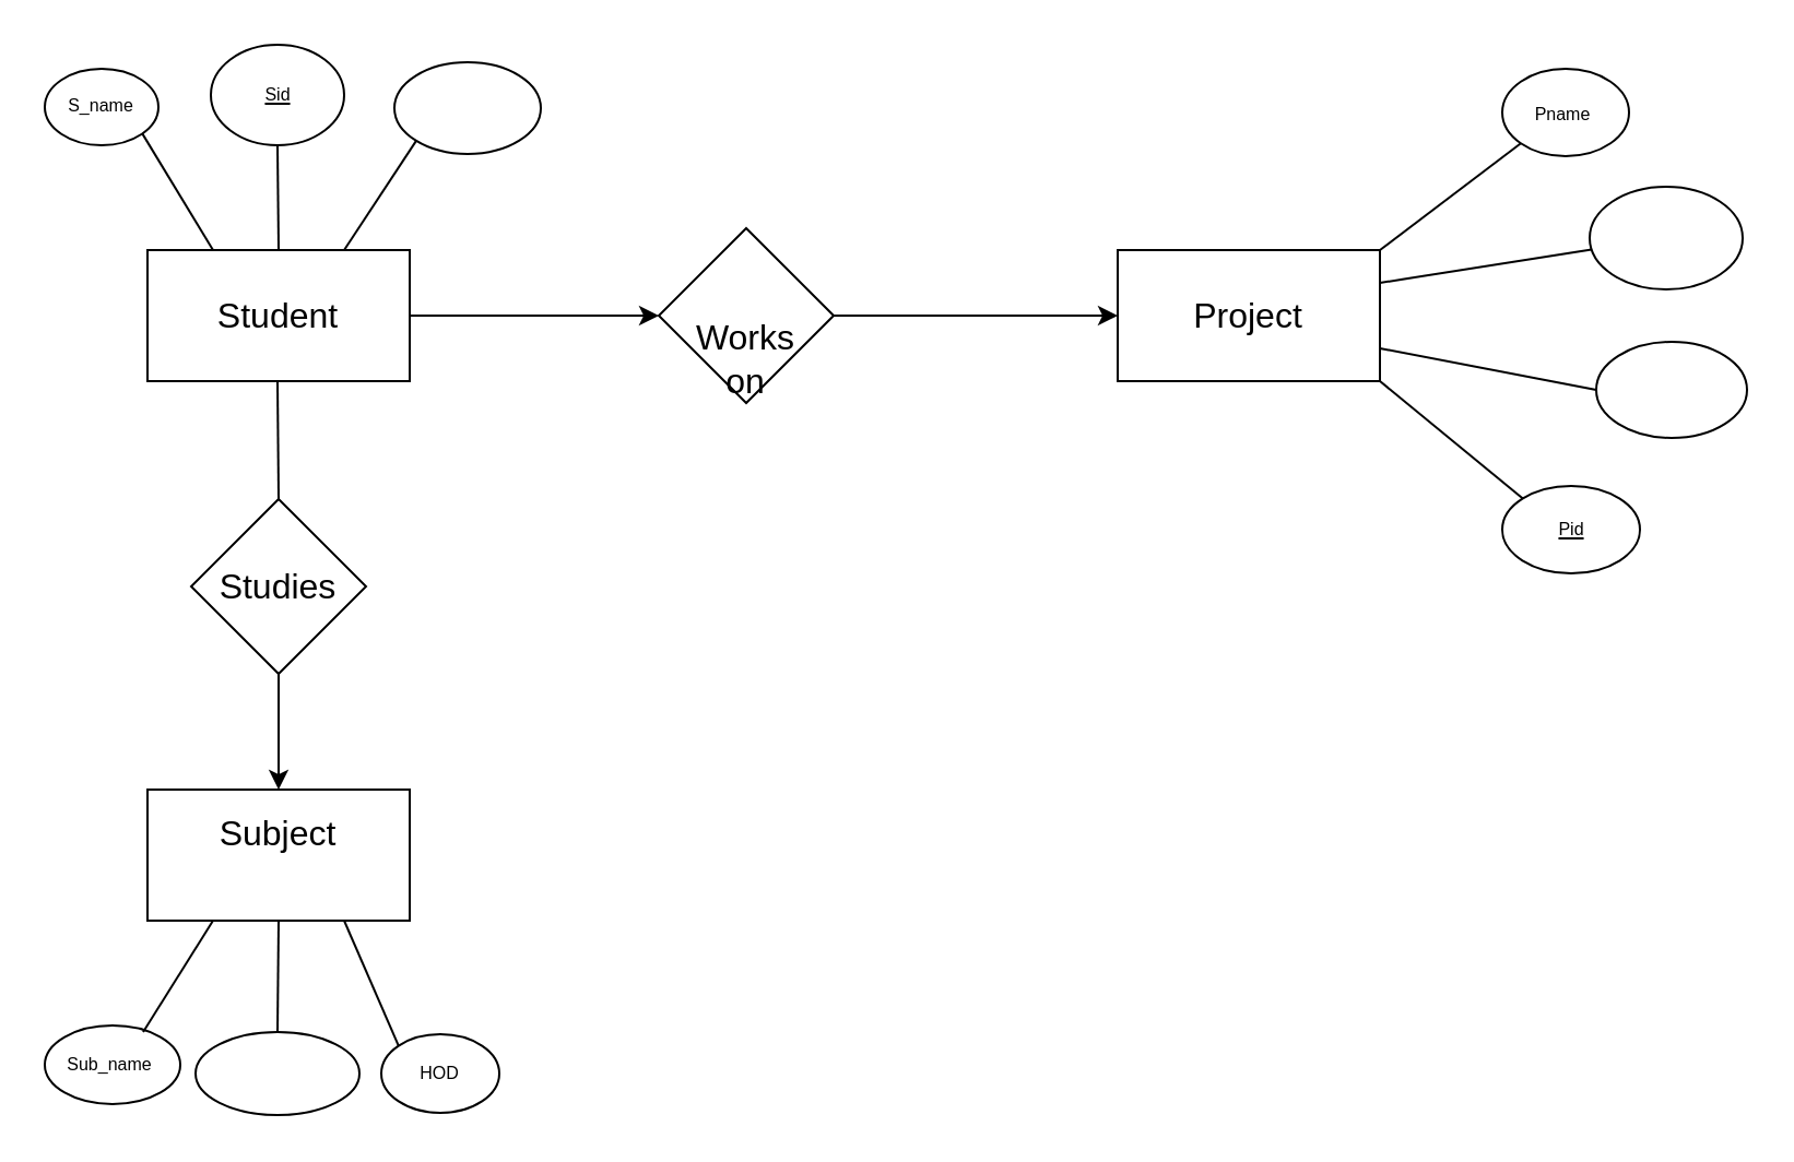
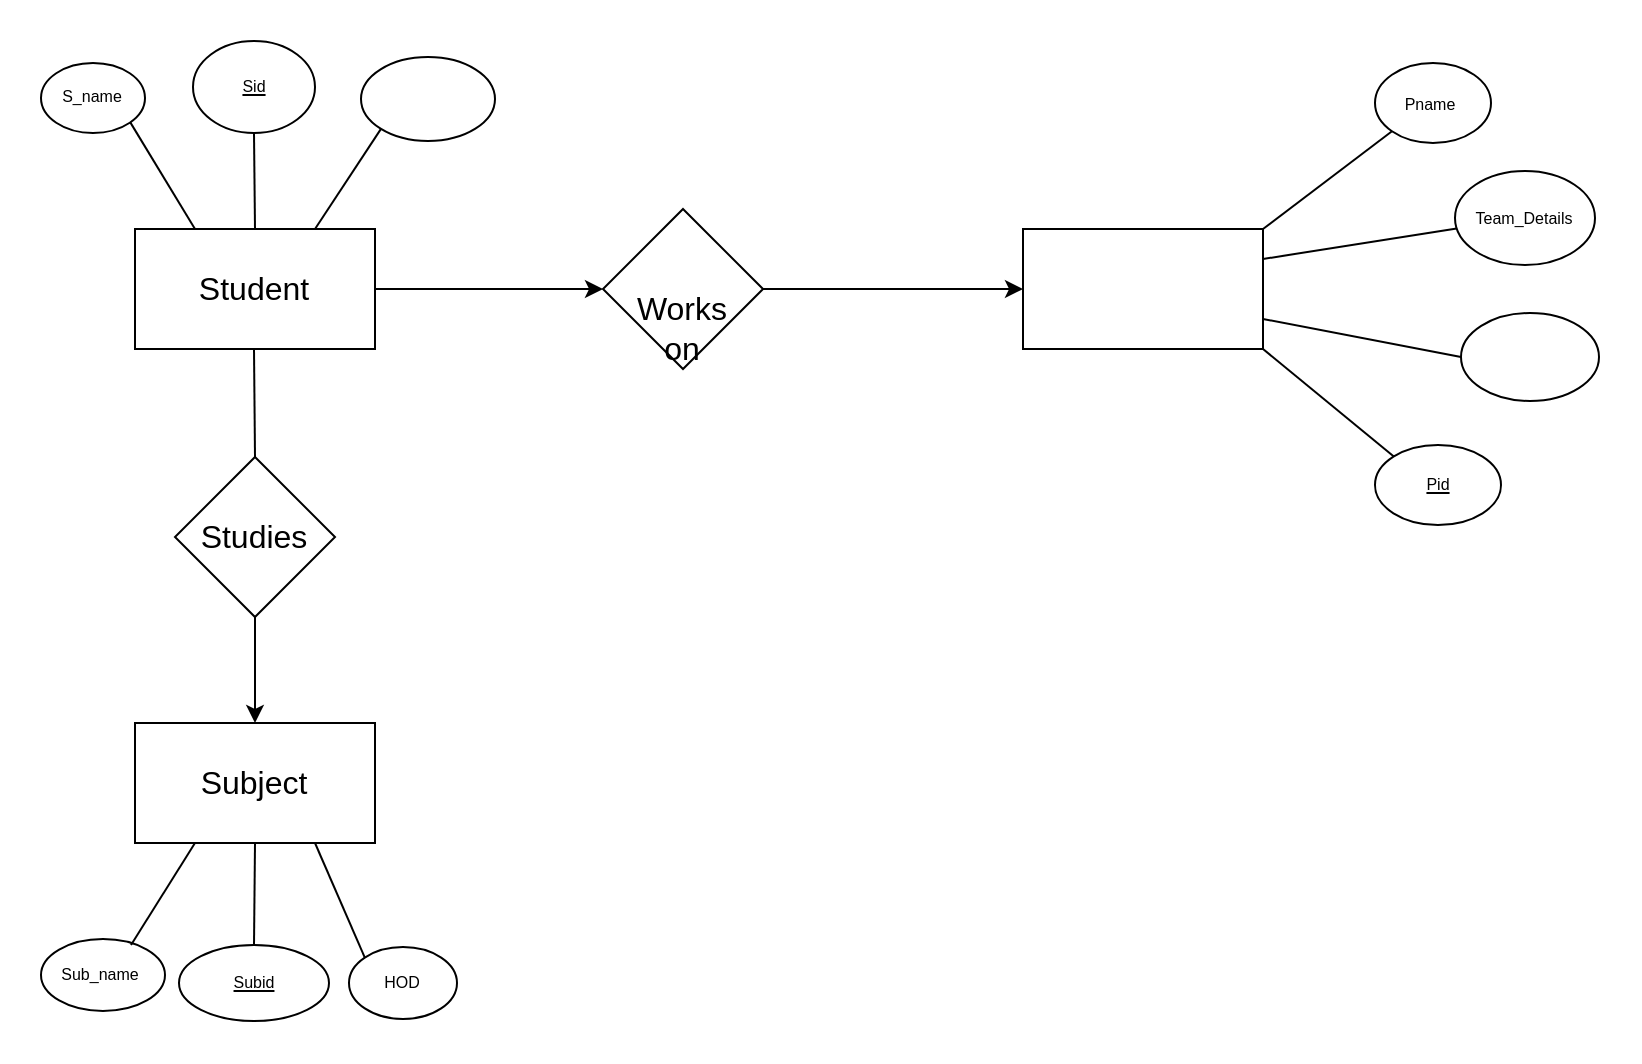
+ <mxCell id="41" value="Team_Details" style="text;strokeColor=none;fillColor=none;html=1;align=center;verticalAlign=middle;whiteSpace=wrap;rounded=0;fontSize=8;" vertex="1" parent="1"><mxGeometry x="732" y="93.5" width="60" height="30" as="geometry" /></mxCell>
- <mxCell id="33" value="Project" style="text;strokeColor=none;fillColor=none;html=1;align=center;verticalAlign=middle;whiteSpace=wrap;rounded=0;fontSize=16;" vertex="1" parent="1"><mxGeometry x="541" y="129" width="60" height="30" as="geometry" /></mxCell>
- <mxCell id="9" value="Subject" style="text;strokeColor=none;fillColor=none;html=1;align=center;verticalAlign=middle;whiteSpace=wrap;rounded=0;fontSize=16;" vertex="1" parent="1"><mxGeometry x="97" y="366" width="60" height="30" as="geometry" /></mxCell>
+ <mxCell id="9" value="Subject" style="text;strokeColor=none;fillColor=none;html=1;align=center;verticalAlign=middle;whiteSpace=wrap;rounded=0;fontSize=16;" vertex="1" parent="1"><mxGeometry x="97" y="376" width="60" height="30" as="geometry" /></mxCell>
+ <mxCell id="24" value="&lt;u&gt;Subid&lt;/u&gt;" style="text;strokeColor=none;fillColor=none;html=1;align=center;verticalAlign=middle;whiteSpace=wrap;rounded=0;fontSize=8;" vertex="1" parent="1"><mxGeometry x="97" y="476" width="60" height="30" as="geometry" /></mxCell>
